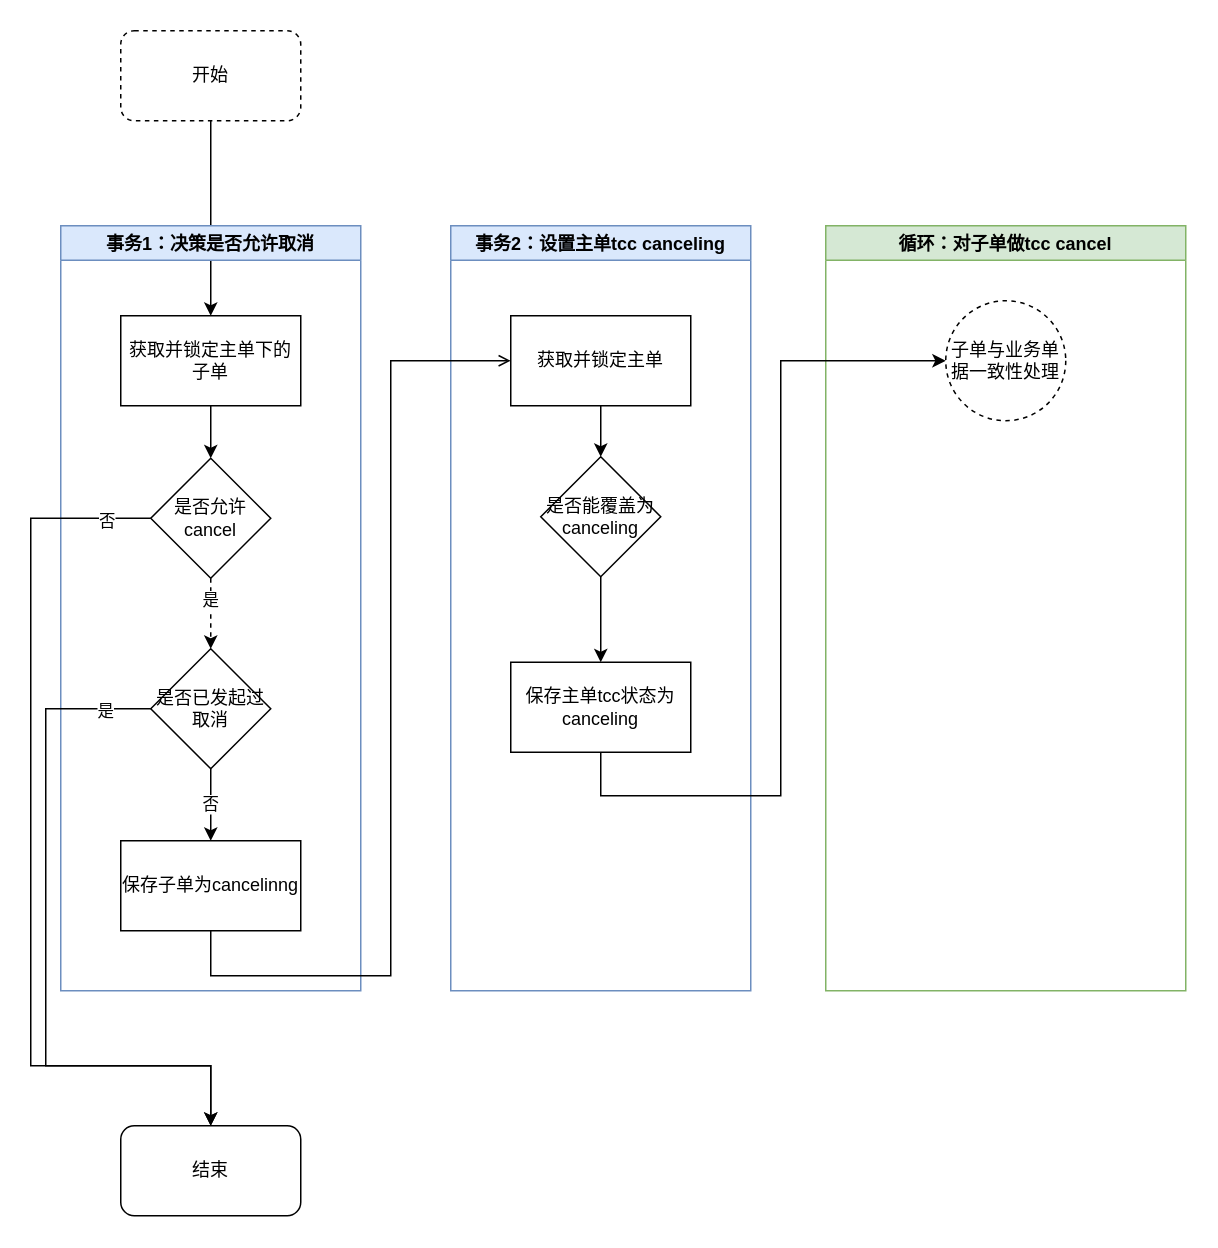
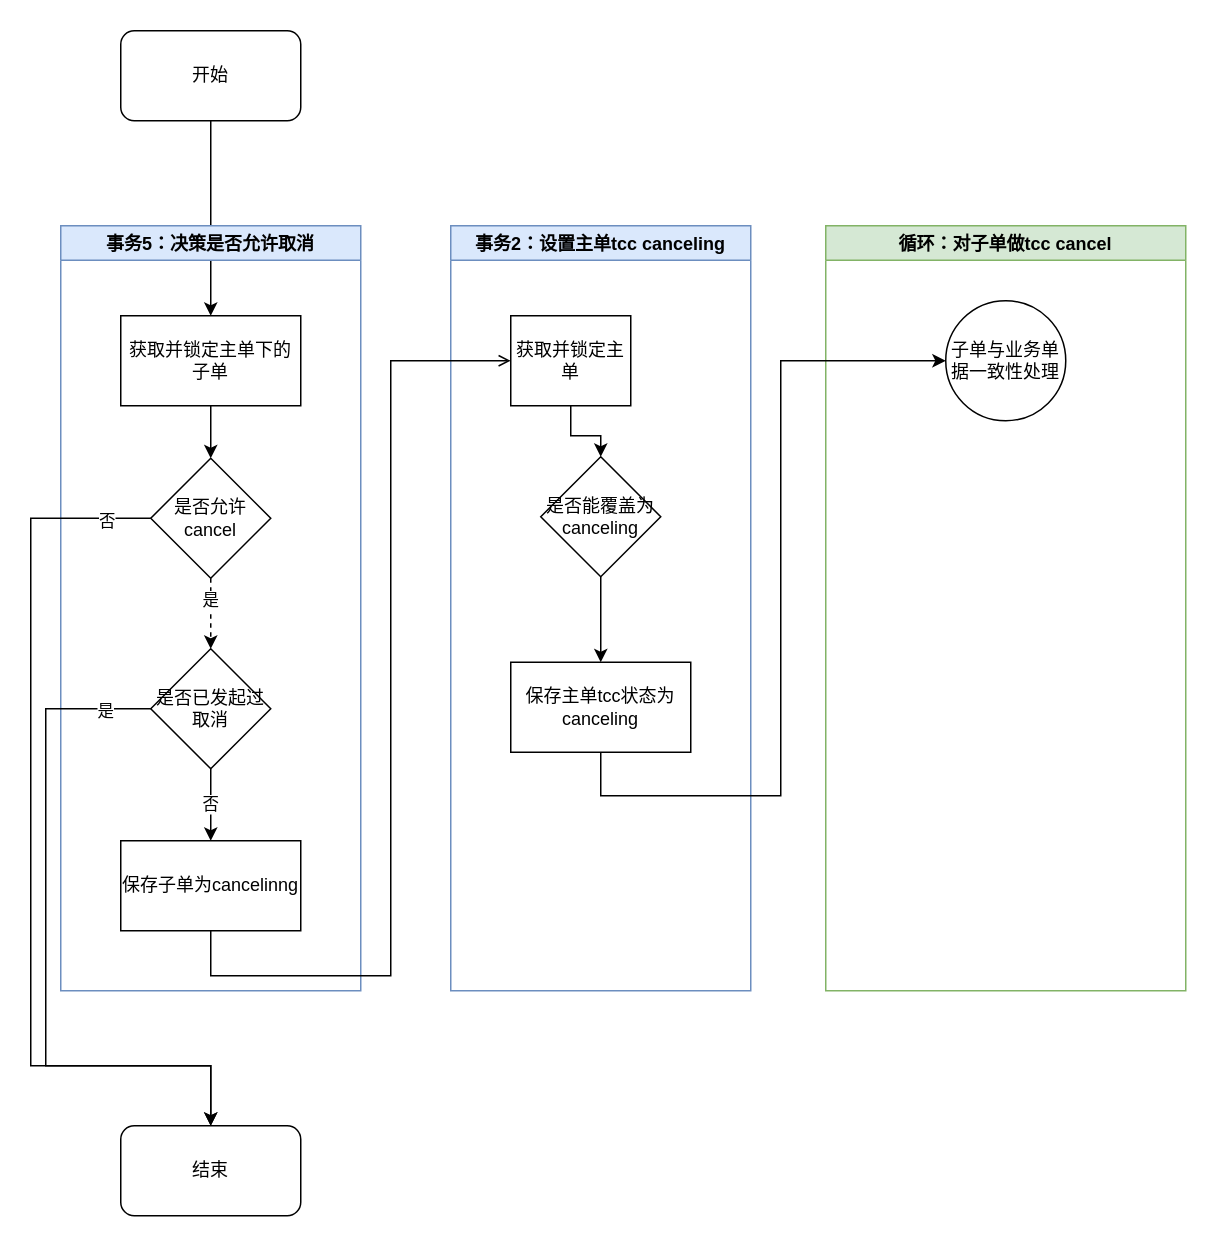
- <mxCell id="3" value="开始" style="rounded=1;whiteSpace=wrap;html=1;dashed=1;" vertex="1" parent="1"><mxGeometry x="80" y="20" width="120" height="60" as="geometry" /></mxCell>
+ <mxCell id="3" value="开始" style="rounded=1;whiteSpace=wrap;html=1;" vertex="1" parent="1"><mxGeometry x="80" y="20" width="120" height="60" as="geometry" /></mxCell>
- <mxCell id="4" value="事务1：决策是否允许取消" style="swimlane;fillColor=#dae8fc;strokeColor=#6c8ebf;" vertex="1" parent="1"><mxGeometry x="40" y="150" width="200" height="510" as="geometry" /></mxCell>
+ <mxCell id="4" value="事务5：决策是否允许取消" style="swimlane;fillColor=#dae8fc;strokeColor=#6c8ebf;" vertex="1" parent="1"><mxGeometry x="40" y="150" width="200" height="510" as="geometry" /></mxCell>
- <mxCell id="16" value="获取并锁定主单" style="rounded=0;whiteSpace=wrap;html=1;" vertex="1" parent="14"><mxGeometry x="40" y="60" width="120" height="60" as="geometry" /></mxCell>
+ <mxCell id="16" value="获取并锁定主单" style="rounded=0;whiteSpace=wrap;html=1;" vertex="1" parent="14"><mxGeometry x="40" y="60" width="80" height="60" as="geometry" /></mxCell>
- <mxCell id="13" value="子单与业务单据一致性处理" style="ellipse;whiteSpace=wrap;html=1;aspect=fixed;dashed=1;" vertex="1" parent="12"><mxGeometry x="80" y="50" width="80" height="80" as="geometry" /></mxCell>
+ <mxCell id="13" value="子单与业务单据一致性处理" style="ellipse;whiteSpace=wrap;html=1;aspect=fixed;" vertex="1" parent="12"><mxGeometry x="80" y="50" width="80" height="80" as="geometry" /></mxCell>
